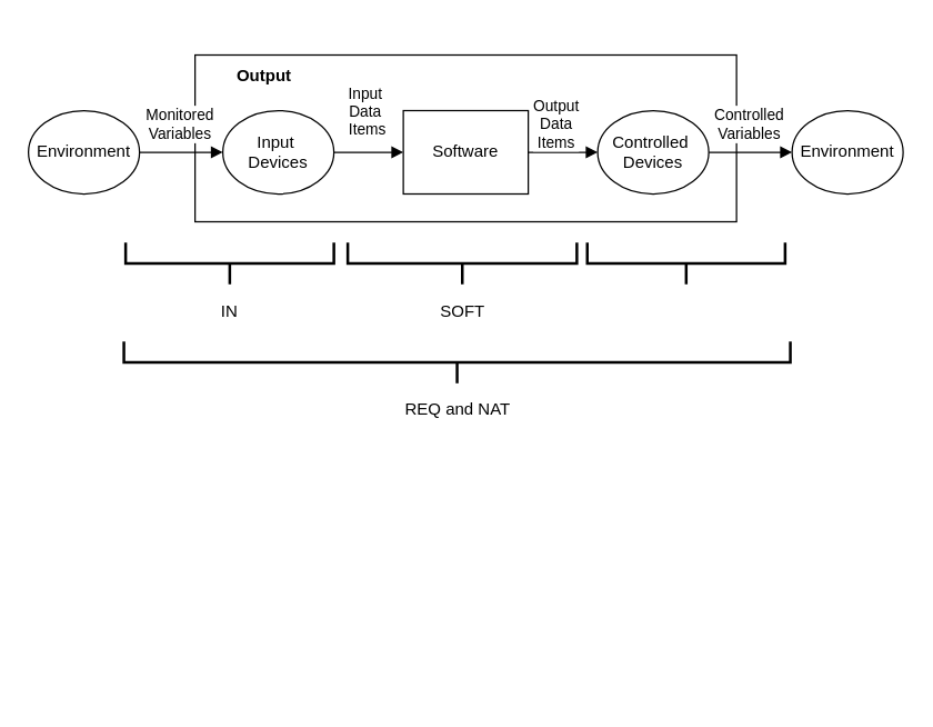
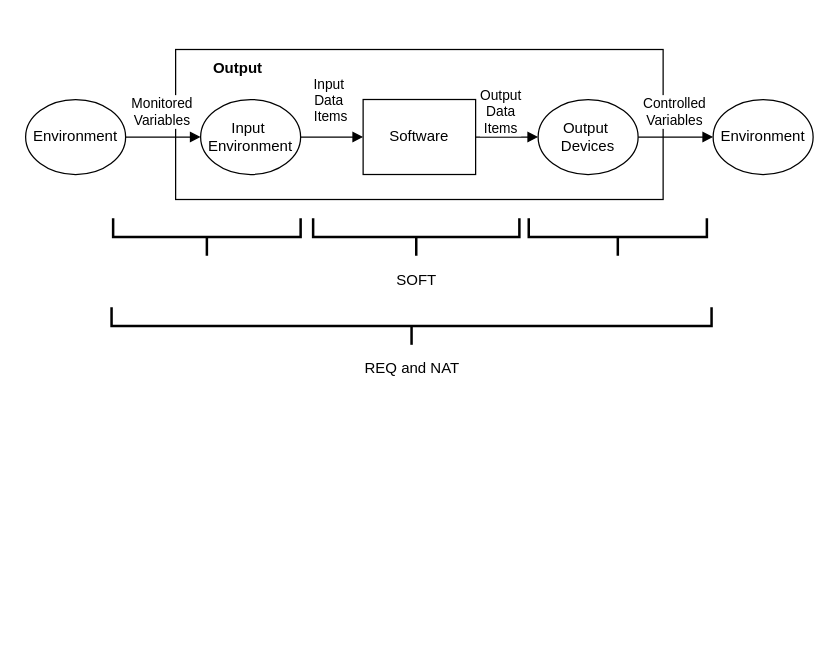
- <mxCell id="12" value="Input&amp;nbsp;&lt;br&gt;Devices" style="ellipse;whiteSpace=wrap;html=1;strokeColor=#000000;fillColor=#FFFFFF;gradientColor=none;" vertex="1" parent="1"><mxGeometry x="160" y="79" width="80" height="60" as="geometry" /></mxCell>
+ <mxCell id="12" value="Input&amp;nbsp;&lt;br&gt;Environment" style="ellipse;whiteSpace=wrap;html=1;strokeColor=#000000;fillColor=#FFFFFF;gradientColor=none;" vertex="1" parent="1"><mxGeometry x="160" y="79" width="80" height="60" as="geometry" /></mxCell>
- <mxCell id="7" value="Controlled&amp;nbsp;&lt;br&gt;Devices" style="ellipse;whiteSpace=wrap;html=1;strokeColor=#000000;fillColor=#FFFFFF;gradientColor=none;" vertex="1" parent="1"><mxGeometry x="430" y="79" width="80" height="60" as="geometry" /></mxCell>
+ <mxCell id="7" value="Output&amp;nbsp;&lt;br&gt;Devices" style="ellipse;whiteSpace=wrap;html=1;strokeColor=#000000;fillColor=#FFFFFF;gradientColor=none;" vertex="1" parent="1"><mxGeometry x="430" y="79" width="80" height="60" as="geometry" /></mxCell>
- <mxCell id="15" value="IN" style="text;html=1;strokeColor=none;fillColor=none;align=center;verticalAlign=middle;whiteSpace=wrap;rounded=0;" vertex="1" parent="1"><mxGeometry x="155" y="209" width="20" height="30" as="geometry" /></mxCell>
